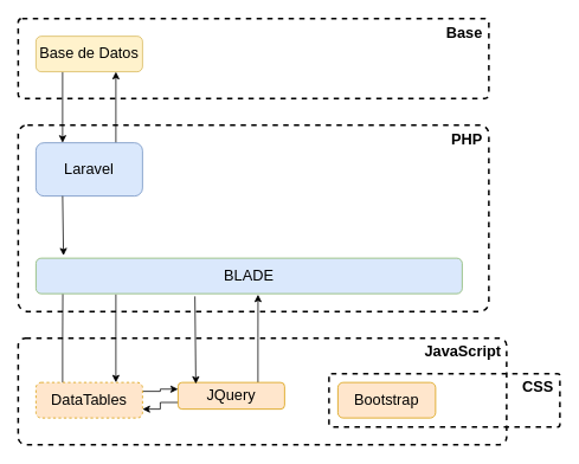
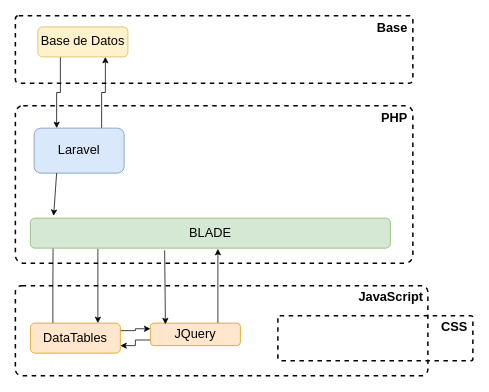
- <mxCell id="17" value="Base de Datos" style="rounded=1;whiteSpace=wrap;html=1;fillColor=#fff2cc;strokeColor=#d6b656;fontSize=17;" vertex="1" parent="1"><mxGeometry x="40" y="40" width="120" height="40" as="geometry" /></mxCell>
+ <mxCell id="17" value="Base de Datos" style="rounded=1;whiteSpace=wrap;html=1;fillColor=#fff2cc;strokeColor=#d6b656;fontSize=17;" vertex="1" parent="1"><mxGeometry x="50" y="35" width="120" height="40" as="geometry" /></mxCell>
- <mxCell id="5" value="Laravel&lt;br style=&quot;font-size: 17px;&quot;&gt;" style="rounded=1;whiteSpace=wrap;html=1;fillColor=#dae8fc;strokeColor=#6c8ebf;fontSize=17;" parent="1" vertex="1"><mxGeometry x="40" y="160" width="120" height="60" as="geometry" /></mxCell>
+ <mxCell id="5" value="Laravel&lt;br style=&quot;font-size: 17px;&quot;&gt;" style="rounded=1;whiteSpace=wrap;html=1;fillColor=#dae8fc;strokeColor=#6c8ebf;fontSize=17;" parent="1" vertex="1"><mxGeometry x="45" y="170" width="120" height="60" as="geometry" /></mxCell>
- <mxCell id="14" value="BLADE&lt;br style=&quot;font-size: 17px;&quot;&gt;" style="rounded=1;whiteSpace=wrap;html=1;fillColor=#dae8fc;strokeColor=#82b366;fontSize=17;" parent="1" vertex="1"><mxGeometry x="40" y="290" width="480" height="40" as="geometry" /></mxCell>
+ <mxCell id="14" value="BLADE&lt;br style=&quot;font-size: 17px;&quot;&gt;" style="rounded=1;whiteSpace=wrap;html=1;fillColor=#d5e8d4;strokeColor=#82b366;fontSize=17;" parent="1" vertex="1"><mxGeometry x="40" y="290" width="480" height="40" as="geometry" /></mxCell>
- <mxCell id="12" value="DataTables" style="rounded=1;whiteSpace=wrap;html=1;fillColor=#ffe6cc;strokeColor=#d79b00;fontSize=17;dashed=1;" parent="1" vertex="1"><mxGeometry x="40" y="430" width="120" height="40" as="geometry" /></mxCell>
+ <mxCell id="12" value="DataTables" style="rounded=1;whiteSpace=wrap;html=1;fillColor=#ffe6cc;strokeColor=#d79b00;fontSize=17;" parent="1" vertex="1"><mxGeometry x="40" y="430" width="120" height="40" as="geometry" /></mxCell>
- <mxCell id="13" value="Bootstrap&lt;br style=&quot;font-size: 17px;&quot;&gt;" style="rounded=1;whiteSpace=wrap;html=1;fillColor=#ffe6cc;strokeColor=#d79b00;fontSize=17;" parent="1" vertex="1"><mxGeometry x="380" y="430" width="110" height="40" as="geometry" /></mxCell>
